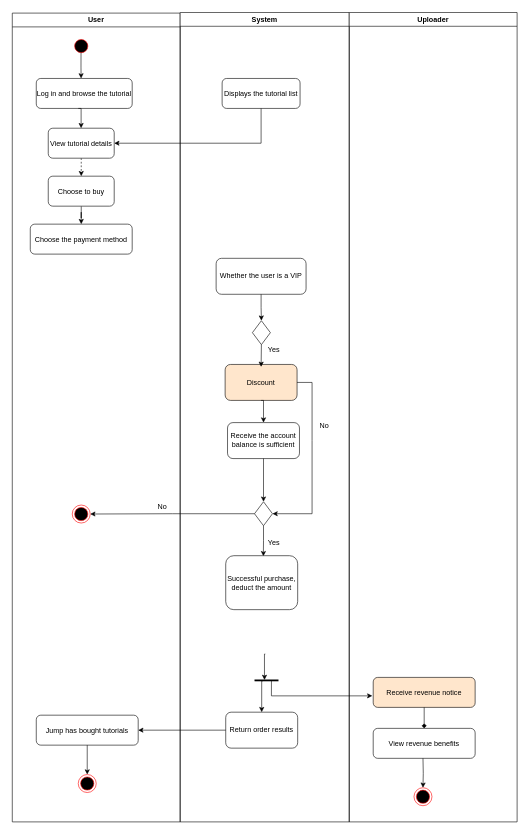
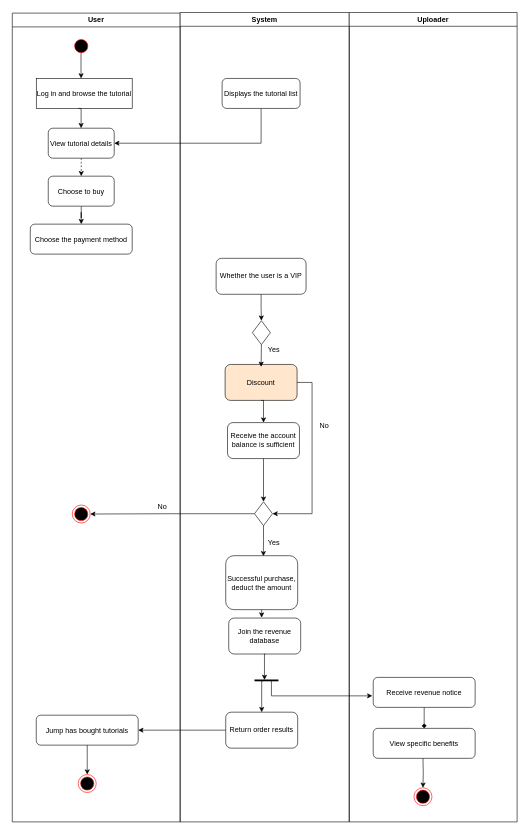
- <mxCell id="4" value="Log in and browse the tutorial" style="rounded=1;" parent="2" vertex="1"><mxGeometry x="40" y="109" width="160" height="50" as="geometry" /></mxCell>
+ <mxCell id="4" value="Log in and browse the tutorial" style="rounded=0;" parent="2" vertex="1"><mxGeometry x="40" y="109" width="160" height="50" as="geometry" /></mxCell>
+ <mxCell id="33" value="" style="edgeStyle=orthogonalEdgeStyle;rounded=0;orthogonalLoop=1;jettySize=auto;html=1;exitX=0.5;exitY=1;exitDx=0;exitDy=0;entryX=0.457;entryY=-0.012;entryDx=0;entryDy=0;entryPerimeter=0;" parent="17" source="21" target="32" edge="1"><mxGeometry relative="1" as="geometry"><mxPoint x="146" y="1080" as="sourcePoint" /><mxPoint x="140" y="1010" as="targetPoint" /></mxGeometry></mxCell>
+ <mxCell id="32" value="Join the revenue database" style="whiteSpace=wrap;html=1;rounded=1;" parent="17" vertex="1"><mxGeometry x="81" y="1010" width="120" height="60" as="geometry" /></mxCell>
- <mxCell id="44" value="Receive revenue notice" style="rounded=1;fillColor=#ffe6cc;" parent="43" vertex="1"><mxGeometry x="40" y="1109" width="170" height="50" as="geometry" /></mxCell>
+ <mxCell id="44" value="Receive revenue notice" style="rounded=1;" parent="43" vertex="1"><mxGeometry x="40" y="1109" width="170" height="50" as="geometry" /></mxCell>
- <mxCell id="45" value="View revenue benefits" style="rounded=1;" parent="43" vertex="1"><mxGeometry x="40" y="1194" width="170" height="50" as="geometry" /></mxCell>
+ <mxCell id="45" value="View specific benefits" style="rounded=1;" parent="43" vertex="1"><mxGeometry x="40" y="1194" width="170" height="50" as="geometry" /></mxCell>
